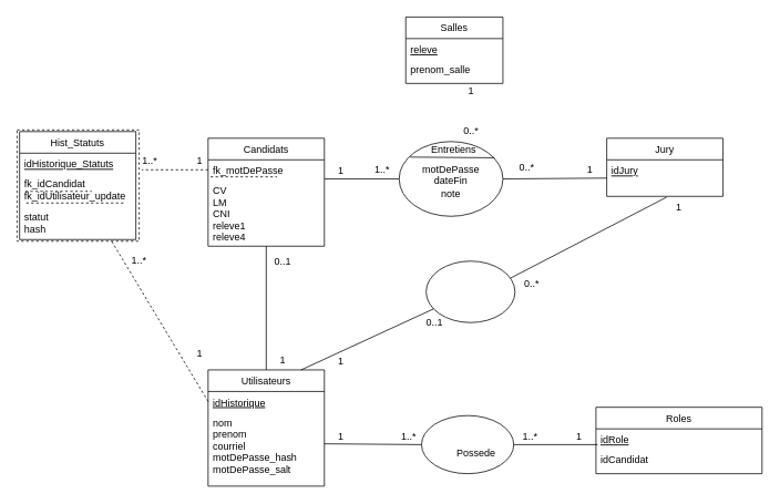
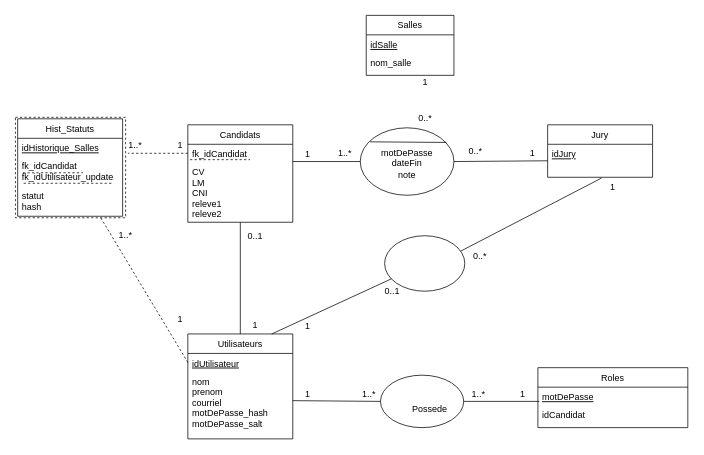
- <mxCell id="26" value="releve" style="text;strokeColor=none;fillColor=none;align=left;verticalAlign=top;spacingLeft=4;spacingRight=4;overflow=hidden;rotatable=0;points=[[0,0.5],[1,0.5]];portConstraint=eastwest;fontStyle=4" parent="25" vertex="1"><mxGeometry y="26" width="117" height="24" as="geometry" /></mxCell>
+ <mxCell id="26" value="idSalle" style="text;strokeColor=none;fillColor=none;align=left;verticalAlign=top;spacingLeft=4;spacingRight=4;overflow=hidden;rotatable=0;points=[[0,0.5],[1,0.5]];portConstraint=eastwest;fontStyle=4" parent="25" vertex="1"><mxGeometry y="26" width="117" height="24" as="geometry" /></mxCell>
- <mxCell id="27" value="prenom_salle&#10;" style="text;strokeColor=none;fillColor=none;align=left;verticalAlign=top;spacingLeft=4;spacingRight=4;overflow=hidden;rotatable=0;points=[[0,0.5],[1,0.5]];portConstraint=eastwest;fontStyle=0" parent="25" vertex="1"><mxGeometry y="50" width="117" height="30" as="geometry" /></mxCell>
+ <mxCell id="27" value="nom_salle&#10;" style="text;strokeColor=none;fillColor=none;align=left;verticalAlign=top;spacingLeft=4;spacingRight=4;overflow=hidden;rotatable=0;points=[[0,0.5],[1,0.5]];portConstraint=eastwest;fontStyle=0" parent="25" vertex="1"><mxGeometry y="50" width="117" height="30" as="geometry" /></mxCell>
- <mxCell id="14" value="Entretiens" style="text;html=1;strokeColor=none;fillColor=none;align=center;verticalAlign=middle;whiteSpace=wrap;rounded=0;" parent="1" vertex="1"><mxGeometry x="526" y="170" width="40" height="20" as="geometry" /></mxCell>
- <mxCell id="37" value="idHistorique_Statuts" style="text;strokeColor=none;fillColor=none;align=left;verticalAlign=top;spacingLeft=4;spacingRight=4;overflow=hidden;rotatable=0;points=[[0,0.5],[1,0.5]];portConstraint=eastwest;fontStyle=4" parent="36" vertex="1"><mxGeometry y="26" width="140" height="24" as="geometry" /></mxCell>
+ <mxCell id="37" value="idHistorique_Salles" style="text;strokeColor=none;fillColor=none;align=left;verticalAlign=top;spacingLeft=4;spacingRight=4;overflow=hidden;rotatable=0;points=[[0,0.5],[1,0.5]];portConstraint=eastwest;fontStyle=4" parent="36" vertex="1"><mxGeometry y="26" width="140" height="24" as="geometry" /></mxCell>
- <mxCell id="6" value="fk_motDePasse" style="text;strokeColor=none;fillColor=none;align=left;verticalAlign=top;spacingLeft=4;spacingRight=4;overflow=hidden;rotatable=0;points=[[0,0.5],[1,0.5]];portConstraint=eastwest;fontStyle=0" parent="5" vertex="1"><mxGeometry y="26" width="140" height="24" as="geometry" /></mxCell>
+ <mxCell id="6" value="fk_idCandidat" style="text;strokeColor=none;fillColor=none;align=left;verticalAlign=top;spacingLeft=4;spacingRight=4;overflow=hidden;rotatable=0;points=[[0,0.5],[1,0.5]];portConstraint=eastwest;fontStyle=0" parent="5" vertex="1"><mxGeometry y="26" width="140" height="24" as="geometry" /></mxCell>
- <mxCell id="8" value="CV&#10;LM&#10;CNI&#10;releve1&#10;releve4" style="text;strokeColor=none;fillColor=none;align=left;verticalAlign=top;spacingLeft=4;spacingRight=4;overflow=hidden;rotatable=0;points=[[0,0.5],[1,0.5]];portConstraint=eastwest;fontStyle=0" parent="5" vertex="1"><mxGeometry y="50" width="140" height="80" as="geometry" /></mxCell>
+ <mxCell id="8" value="CV&#10;LM&#10;CNI&#10;releve1&#10;releve2" style="text;strokeColor=none;fillColor=none;align=left;verticalAlign=top;spacingLeft=4;spacingRight=4;overflow=hidden;rotatable=0;points=[[0,0.5],[1,0.5]];portConstraint=eastwest;fontStyle=0" parent="5" vertex="1"><mxGeometry y="50" width="140" height="80" as="geometry" /></mxCell>
- <mxCell id="10" value="idHistorique" style="text;strokeColor=none;fillColor=none;align=left;verticalAlign=top;spacingLeft=4;spacingRight=4;overflow=hidden;rotatable=0;points=[[0,0.5],[1,0.5]];portConstraint=eastwest;fontStyle=4" parent="9" vertex="1"><mxGeometry y="26" width="140" height="24" as="geometry" /></mxCell>
+ <mxCell id="10" value="idUtilisateur" style="text;strokeColor=none;fillColor=none;align=left;verticalAlign=top;spacingLeft=4;spacingRight=4;overflow=hidden;rotatable=0;points=[[0,0.5],[1,0.5]];portConstraint=eastwest;fontStyle=4" parent="9" vertex="1"><mxGeometry y="26" width="140" height="24" as="geometry" /></mxCell>
- <mxCell id="20" value="idRole" style="text;strokeColor=none;fillColor=none;align=left;verticalAlign=top;spacingLeft=4;spacingRight=4;overflow=hidden;rotatable=0;points=[[0,0.5],[1,0.5]];portConstraint=eastwest;fontStyle=4" parent="19" vertex="1"><mxGeometry y="26" width="200" height="24" as="geometry" /></mxCell>
+ <mxCell id="20" value="motDePasse" style="text;strokeColor=none;fillColor=none;align=left;verticalAlign=top;spacingLeft=4;spacingRight=4;overflow=hidden;rotatable=0;points=[[0,0.5],[1,0.5]];portConstraint=eastwest;fontStyle=4" parent="19" vertex="1"><mxGeometry y="26" width="200" height="24" as="geometry" /></mxCell>
